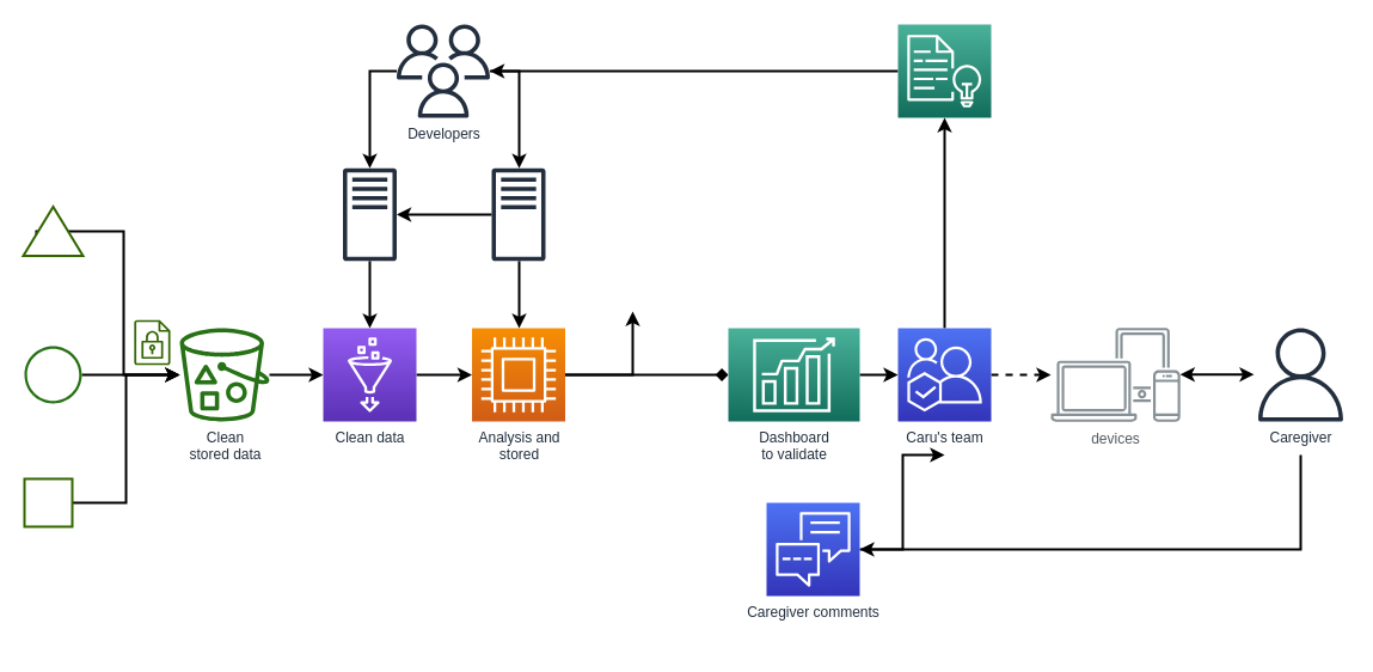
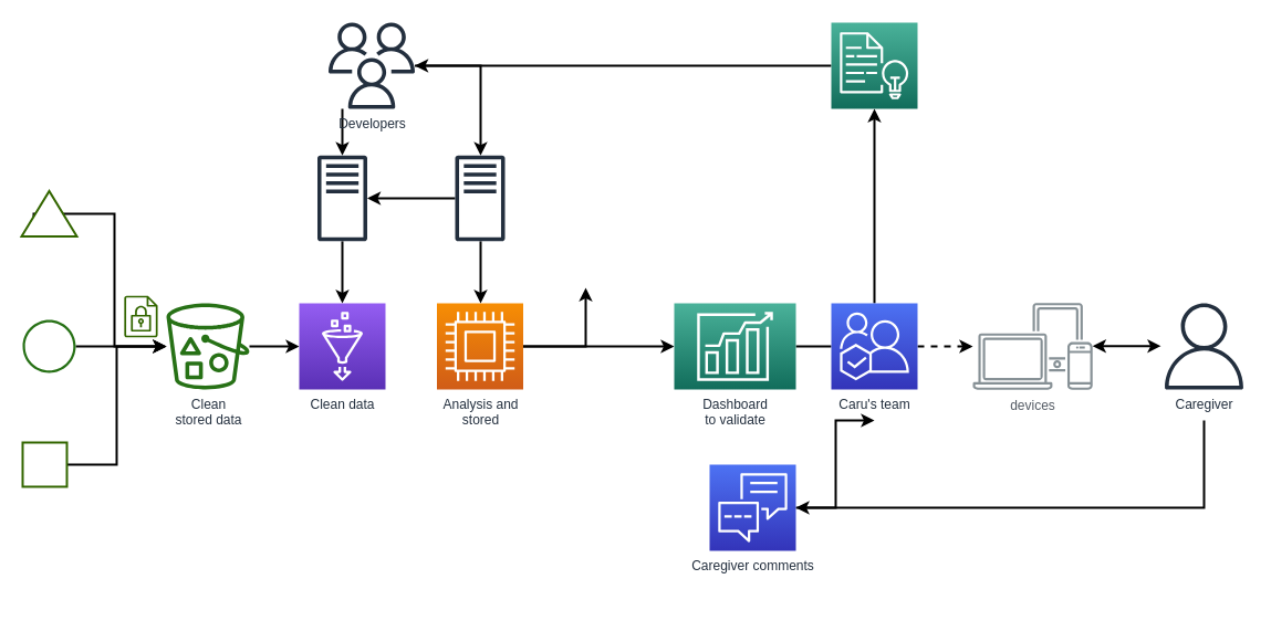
- <mxCell id="25" value="Developers" style="outlineConnect=0;fontColor=#232F3E;gradientColor=none;fillColor=#232F3E;strokeColor=none;dashed=0;verticalLabelPosition=bottom;verticalAlign=top;align=center;html=1;fontSize=12;fontStyle=0;aspect=fixed;pointerEvents=1;shape=mxgraph.aws4.users;" vertex="1" parent="1"><mxGeometry x="331.5" y="20" width="78" height="78" as="geometry" /></mxCell>
+ <mxCell id="25" value="Developers" style="outlineConnect=0;fontColor=#232F3E;gradientColor=none;fillColor=#232F3E;strokeColor=none;dashed=0;verticalLabelPosition=bottom;verticalAlign=top;align=center;html=1;fontSize=12;fontStyle=0;aspect=fixed;pointerEvents=1;shape=mxgraph.aws4.users;" vertex="1" parent="1"><mxGeometry x="296.5" y="20" width="78" height="78" as="geometry" /></mxCell>
- <mxCell id="18" value="" style="edgeStyle=elbowEdgeStyle;rounded=0;orthogonalLoop=1;jettySize=auto;html=1;strokeWidth=2;" edge="1" parent="1" source="19" target="13"><mxGeometry relative="1" as="geometry" /></mxCell>
- <mxCell id="11" value="" style="edgeStyle=elbowEdgeStyle;rounded=0;orthogonalLoop=1;jettySize=auto;html=1;strokeWidth=2;endArrow=diamond;" edge="1" parent="1" source="13" target="17"><mxGeometry relative="1" as="geometry"><mxPoint x="552.5" y="313" as="targetPoint" /></mxGeometry></mxCell>
+ <mxCell id="11" value="" style="edgeStyle=elbowEdgeStyle;rounded=0;orthogonalLoop=1;jettySize=auto;html=1;strokeWidth=2;" edge="1" parent="1" source="13" target="17"><mxGeometry relative="1" as="geometry"><mxPoint x="552.5" y="313" as="targetPoint" /></mxGeometry></mxCell>
- <mxCell id="16" value="" style="edgeStyle=elbowEdgeStyle;rounded=0;orthogonalLoop=1;jettySize=auto;html=1;strokeWidth=2;" edge="1" parent="1" source="17" target="28"><mxGeometry relative="1" as="geometry"><mxPoint x="808" y="313" as="targetPoint" /></mxGeometry></mxCell>
+ <mxCell id="16" value="" style="edgeStyle=elbowEdgeStyle;rounded=0;orthogonalLoop=1;jettySize=auto;html=1;strokeWidth=2;endArrow=none;" edge="1" parent="1" source="17" target="28"><mxGeometry relative="1" as="geometry"><mxPoint x="808" y="313" as="targetPoint" /></mxGeometry></mxCell>
